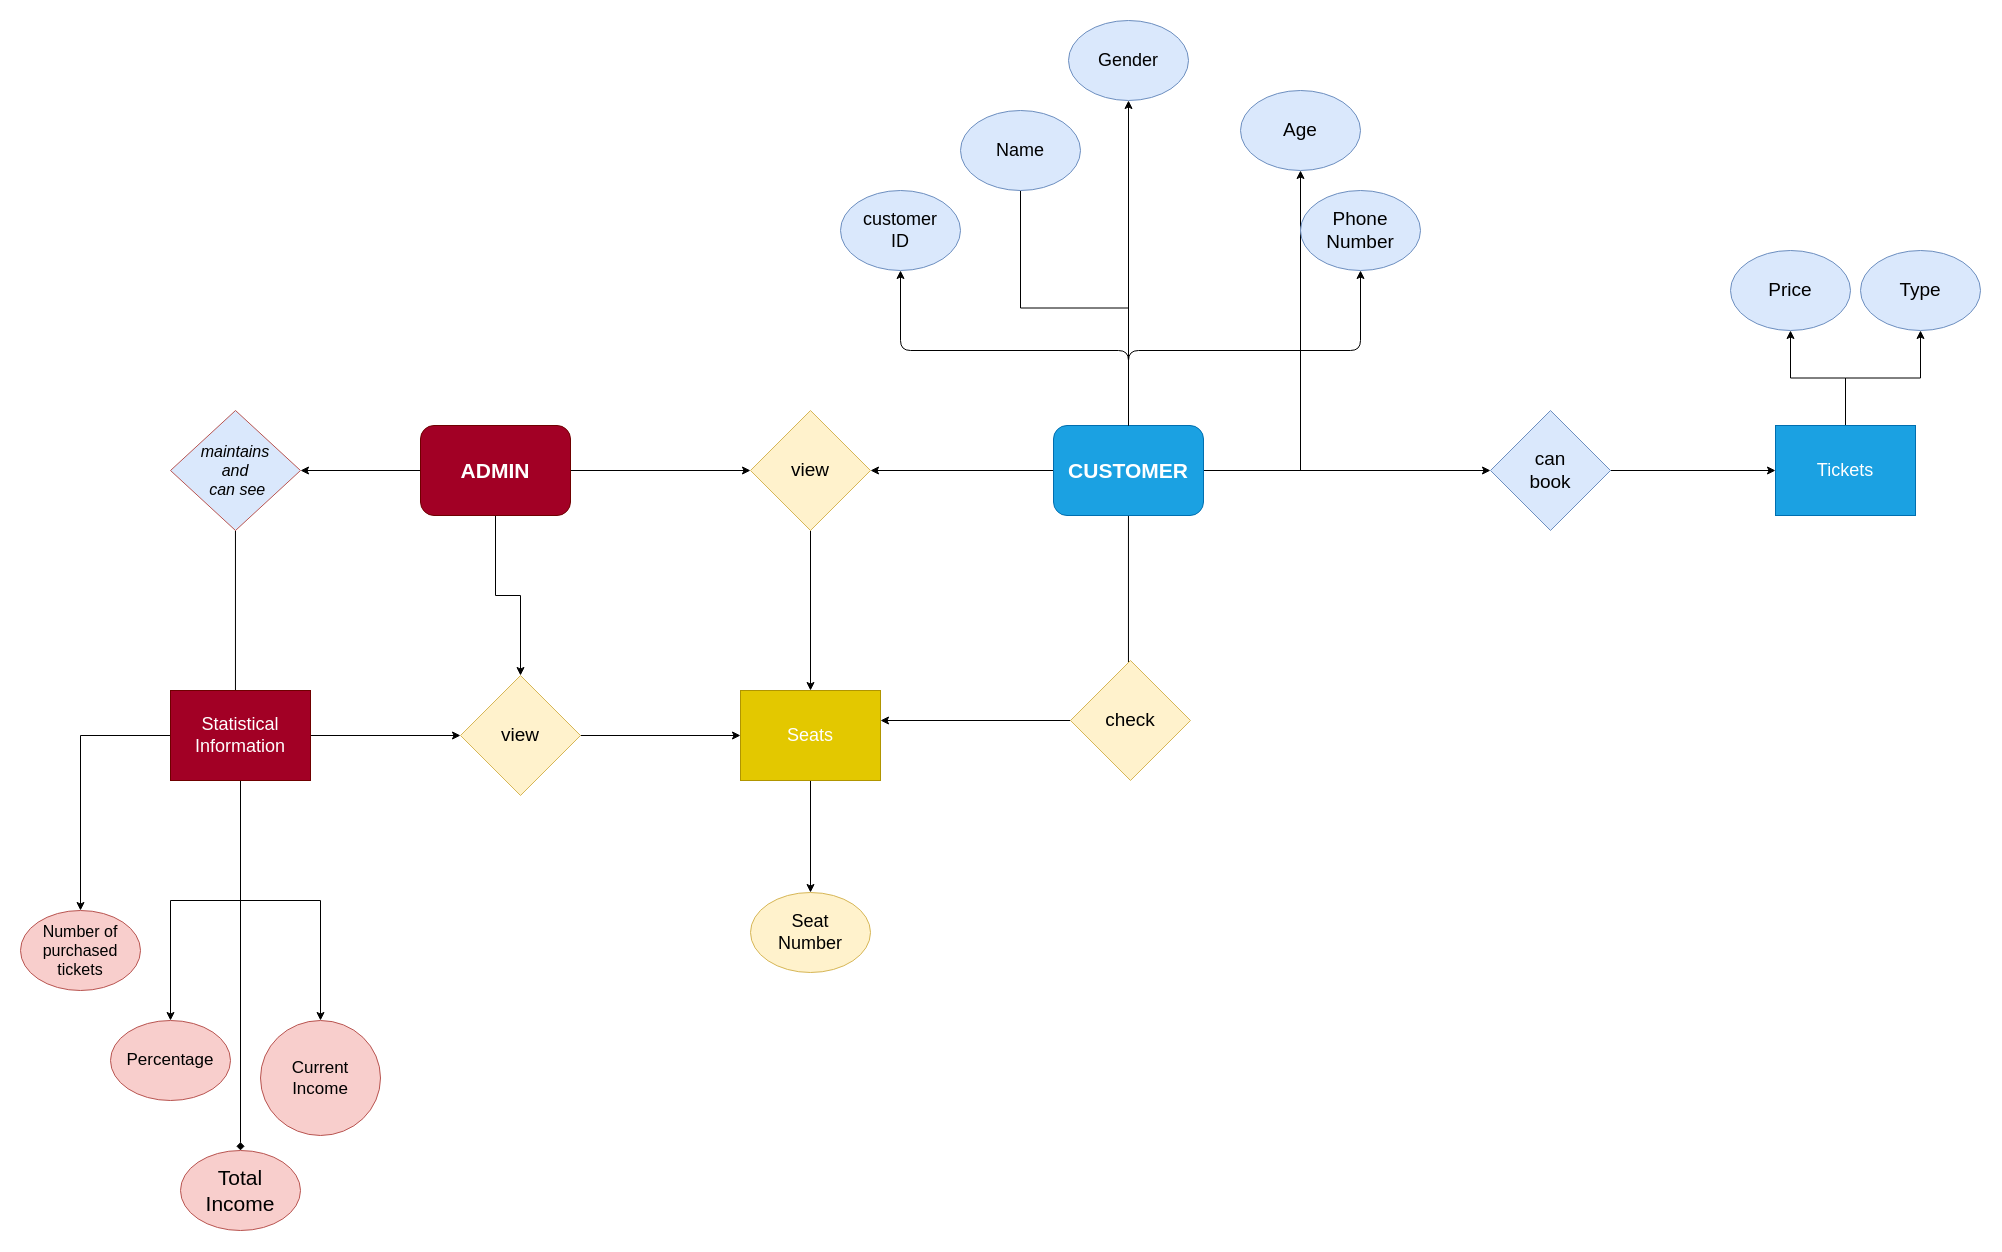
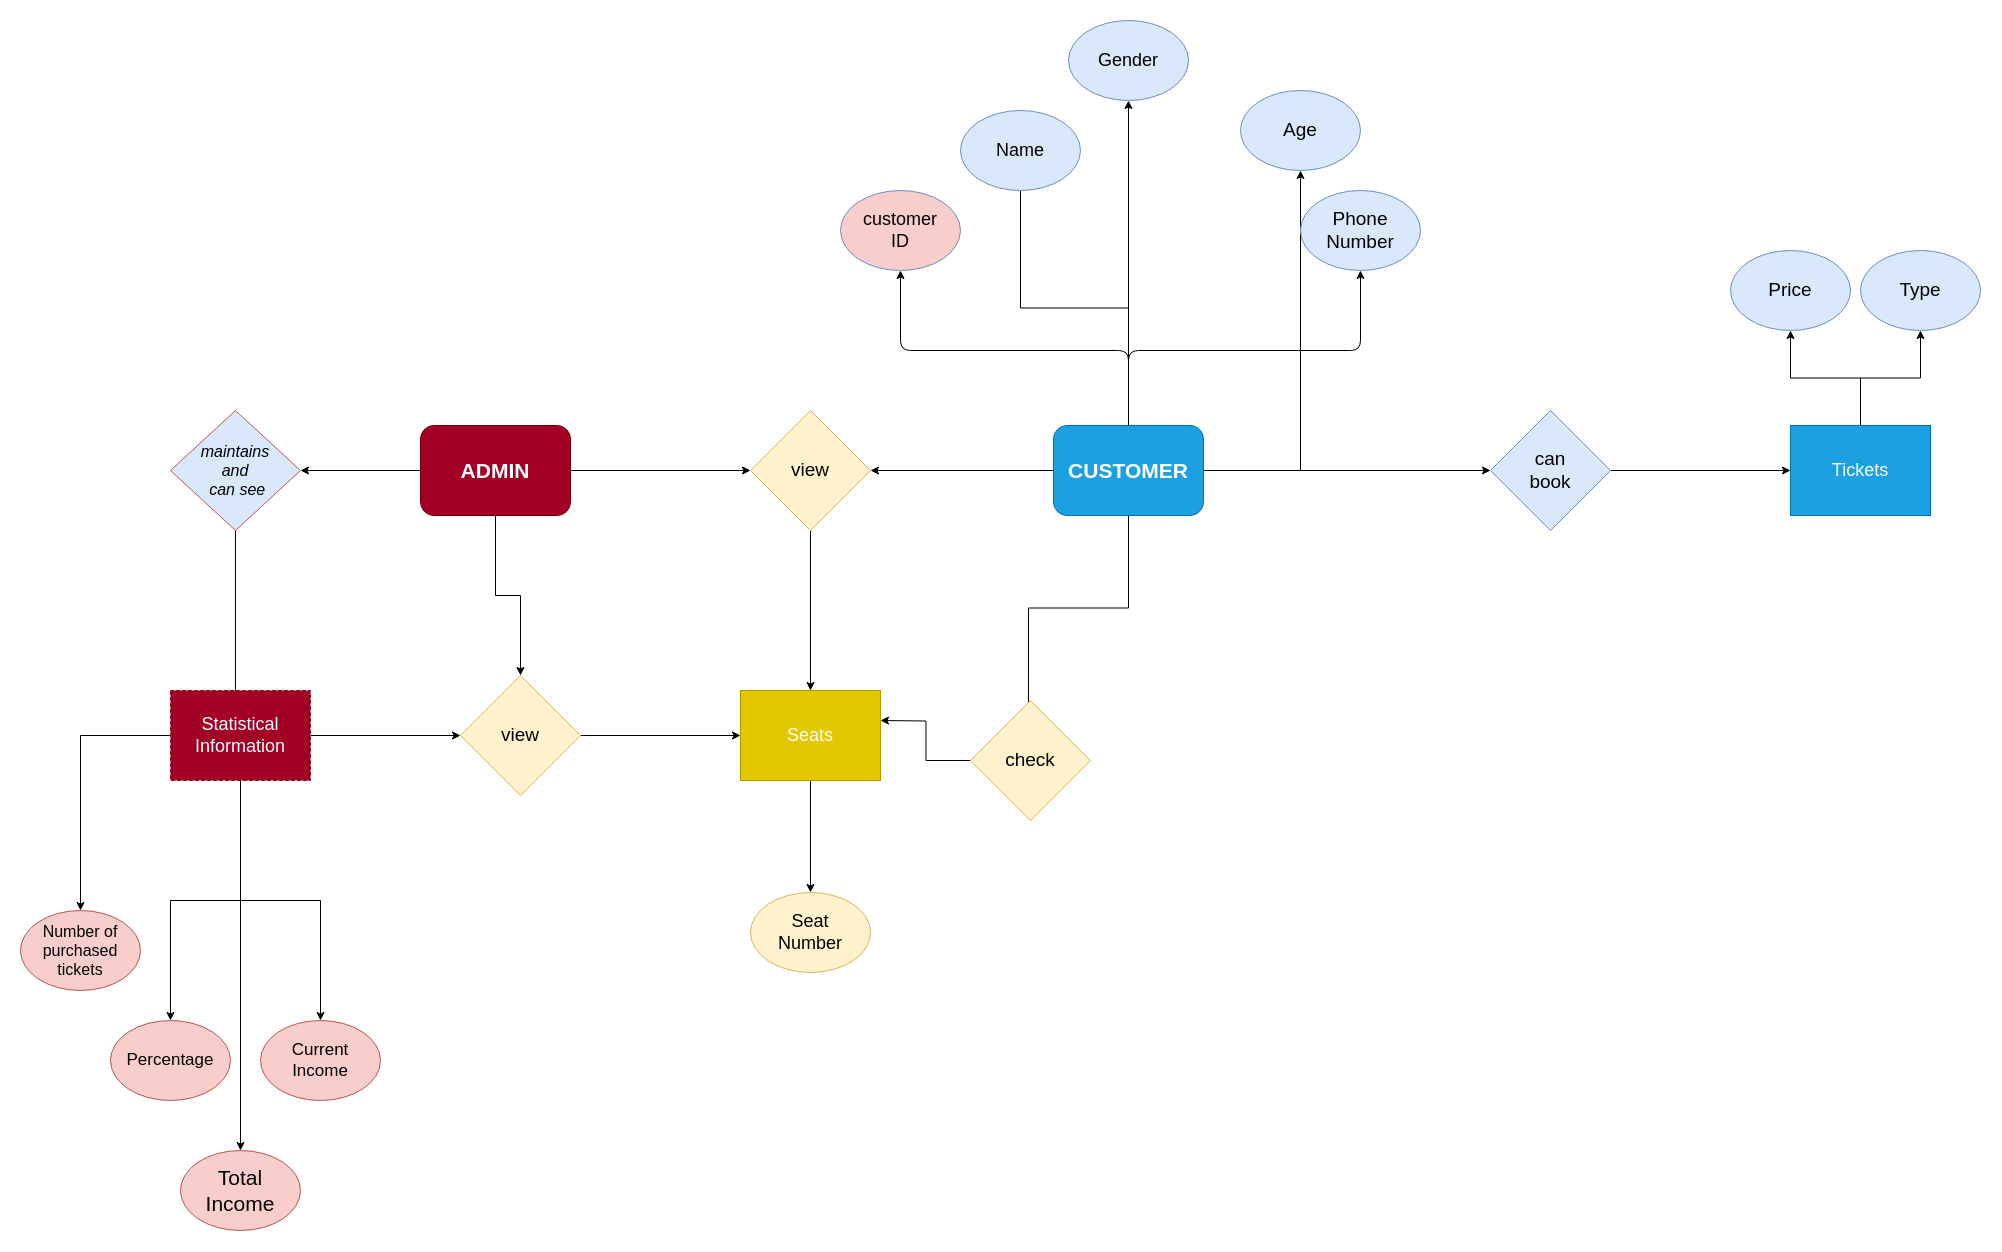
- <mxCell id="27" value="&lt;font style=&quot;font-size: 18px&quot;&gt;customer &lt;br&gt;ID&lt;/font&gt;" style="ellipse;whiteSpace=wrap;html=1;fillColor=#dae8fc;strokeColor=#6c8ebf;" vertex="1" parent="1"><mxGeometry x="840" y="190" width="120" height="80" as="geometry" /></mxCell>
+ <mxCell id="27" value="&lt;font style=&quot;font-size: 18px&quot;&gt;customer &lt;br&gt;ID&lt;/font&gt;" style="ellipse;whiteSpace=wrap;html=1;fillColor=#f8cecc;strokeColor=#6c8ebf;" vertex="1" parent="1"><mxGeometry x="840" y="190" width="120" height="80" as="geometry" /></mxCell>
- <mxCell id="43" value="&lt;span style=&quot;font-size: 18px&quot;&gt;Tickets&lt;/span&gt;" style="rounded=0;whiteSpace=wrap;html=1;fillColor=#1ba1e2;strokeColor=#006EAF;fontColor=#ffffff;" vertex="1" parent="1"><mxGeometry x="1775" y="425" width="140" height="90" as="geometry" /></mxCell>
+ <mxCell id="43" value="&lt;span style=&quot;font-size: 18px&quot;&gt;Tickets&lt;/span&gt;" style="rounded=0;whiteSpace=wrap;html=1;fillColor=#1ba1e2;strokeColor=#006EAF;fontColor=#ffffff;" vertex="1" parent="1"><mxGeometry x="1790" y="425" width="140" height="90" as="geometry" /></mxCell>
- <mxCell id="33" value="&lt;font style=&quot;font-size: 19px&quot;&gt;check&lt;/font&gt;" style="rhombus;whiteSpace=wrap;html=1;fillColor=#fff2cc;strokeColor=#d6b656;" vertex="1" parent="1"><mxGeometry x="1070" y="660" width="120" height="120" as="geometry" /></mxCell>
+ <mxCell id="33" value="&lt;font style=&quot;font-size: 19px&quot;&gt;check&lt;/font&gt;" style="rhombus;whiteSpace=wrap;html=1;fillColor=#fff2cc;strokeColor=#d6b656;" vertex="1" parent="1"><mxGeometry x="970" y="700" width="120" height="120" as="geometry" /></mxCell>
- <mxCell id="13" value="&lt;font style=&quot;font-size: 18px&quot;&gt;Statistical&lt;br&gt;Information&lt;/font&gt;" style="rounded=0;whiteSpace=wrap;html=1;fillColor=#a20025;strokeColor=#6F0000;fontColor=#ffffff;" vertex="1" parent="1"><mxGeometry x="170" y="690" width="140" height="90" as="geometry" /></mxCell>
+ <mxCell id="13" value="&lt;font style=&quot;font-size: 18px&quot;&gt;Statistical&lt;br&gt;Information&lt;/font&gt;" style="rounded=0;whiteSpace=wrap;html=1;fillColor=#a20025;strokeColor=#6F0000;fontColor=#ffffff;dashed=1;" vertex="1" parent="1"><mxGeometry x="170" y="690" width="140" height="90" as="geometry" /></mxCell>
- <mxCell id="16" value="&lt;font style=&quot;font-size: 17px&quot;&gt;Current &lt;br&gt;Income&lt;/font&gt;" style="ellipse;whiteSpace=wrap;html=1;fillColor=#f8cecc;strokeColor=#b85450;" vertex="1" parent="1"><mxGeometry x="260" y="1020" width="120" height="115" as="geometry" /></mxCell>
+ <mxCell id="16" value="&lt;font style=&quot;font-size: 17px&quot;&gt;Current &lt;br&gt;Income&lt;/font&gt;" style="ellipse;whiteSpace=wrap;html=1;fillColor=#f8cecc;strokeColor=#b85450;" vertex="1" parent="1"><mxGeometry x="260" y="1020" width="120" height="80" as="geometry" /></mxCell>
- <mxCell id="11" style="edgeStyle=orthogonalEdgeStyle;rounded=0;orthogonalLoop=1;jettySize=auto;html=1;entryX=0.5;entryY=0;entryDx=0;entryDy=0;endArrow=diamond;" edge="1" parent="1" source="13" target="17"><mxGeometry relative="1" as="geometry" /></mxCell>
+ <mxCell id="11" style="edgeStyle=orthogonalEdgeStyle;rounded=0;orthogonalLoop=1;jettySize=auto;html=1;entryX=0.5;entryY=0;entryDx=0;entryDy=0;" edge="1" parent="1" source="13" target="17"><mxGeometry relative="1" as="geometry" /></mxCell>
